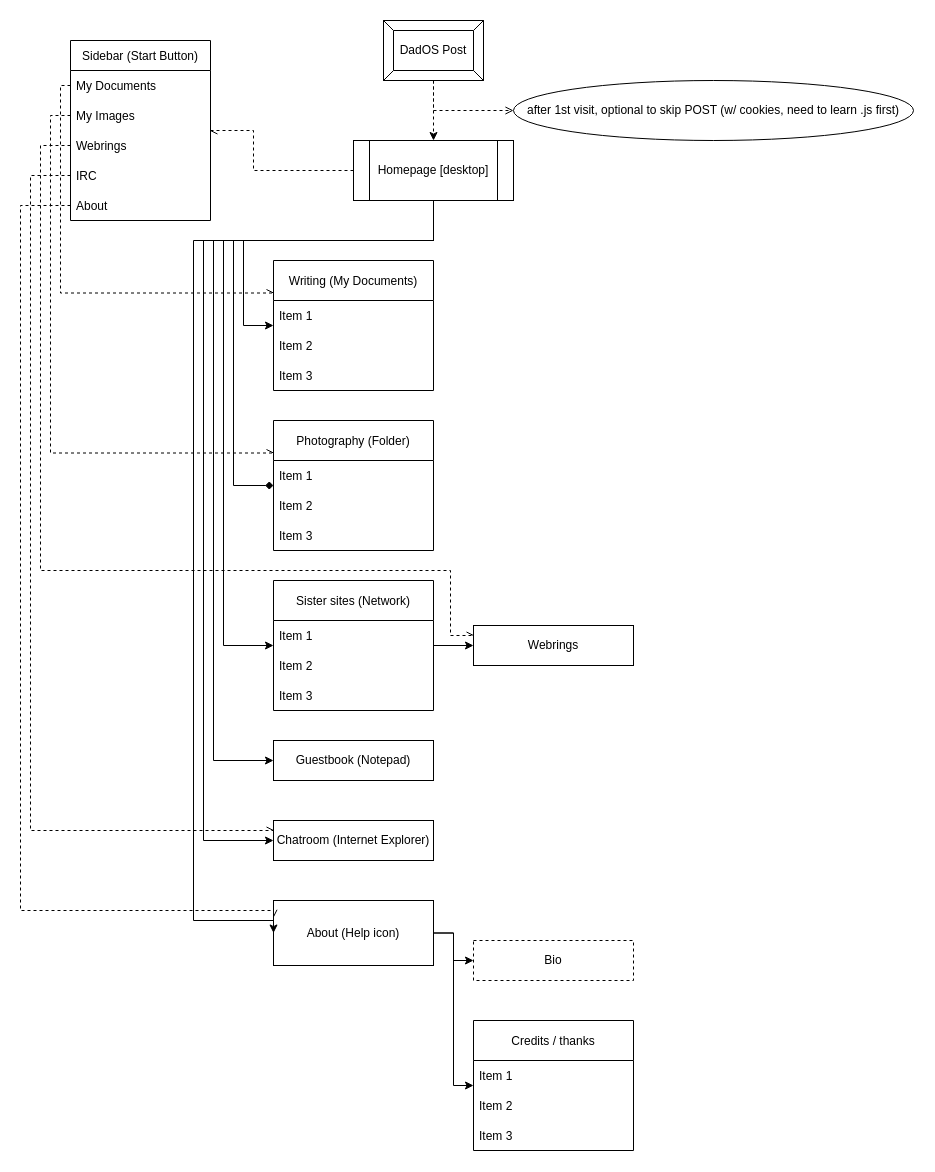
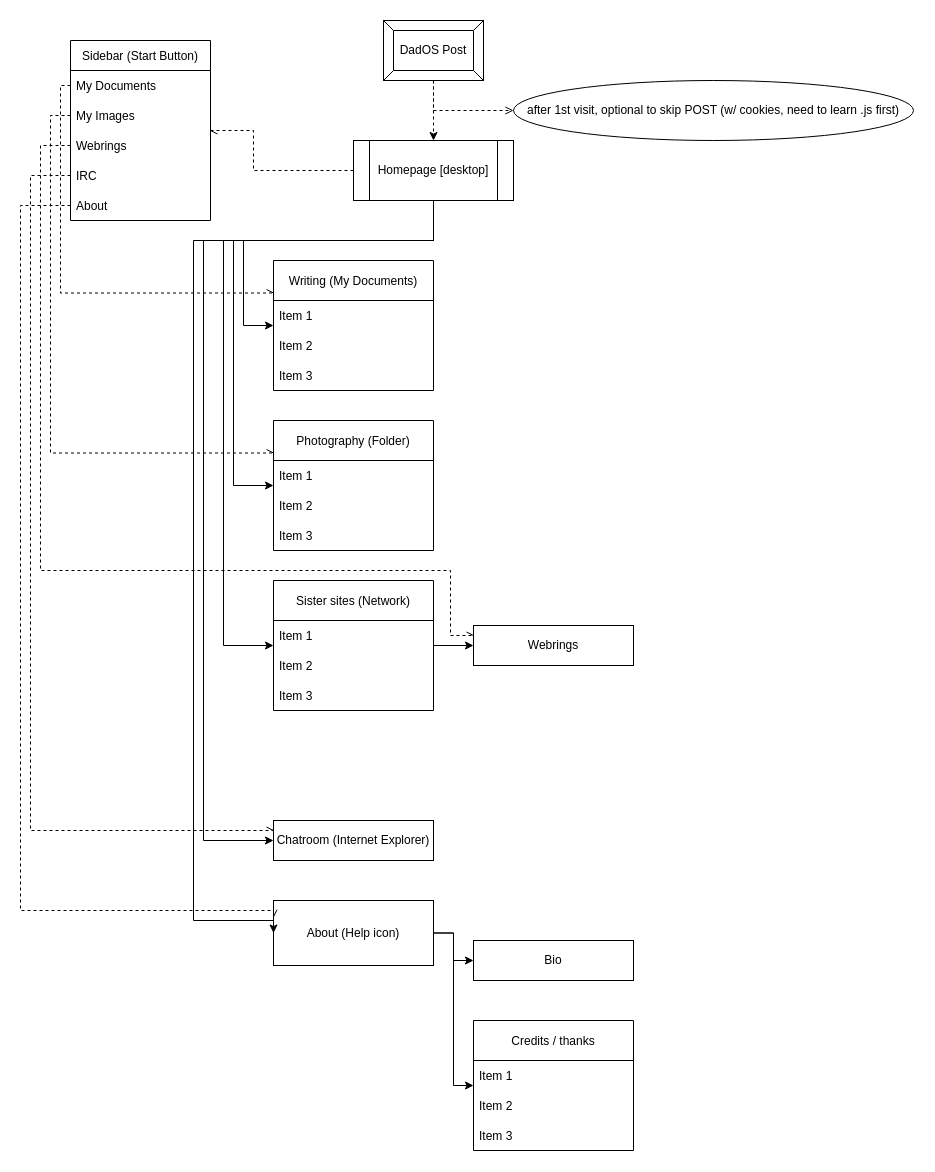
- <mxCell id="13" style="edgeStyle=orthogonalEdgeStyle;rounded=0;orthogonalLoop=1;jettySize=auto;html=1;entryX=0;entryY=0.5;entryDx=0;entryDy=0;exitX=0.5;exitY=1;exitDx=0;exitDy=0;endArrow=diamond;" parent="2" source="3" target="9" edge="1"><mxGeometry relative="1" as="geometry"><Array as="points"><mxPoint x="413" y="220" /><mxPoint x="213" y="220" /><mxPoint x="213" y="465" /></Array></mxGeometry></mxCell>
+ <mxCell id="13" style="edgeStyle=orthogonalEdgeStyle;rounded=0;orthogonalLoop=1;jettySize=auto;html=1;entryX=0;entryY=0.5;entryDx=0;entryDy=0;exitX=0.5;exitY=1;exitDx=0;exitDy=0;" parent="2" source="3" target="9" edge="1"><mxGeometry relative="1" as="geometry"><Array as="points"><mxPoint x="413" y="220" /><mxPoint x="213" y="220" /><mxPoint x="213" y="465" /></Array></mxGeometry></mxCell>
- <mxCell id="15" style="edgeStyle=orthogonalEdgeStyle;rounded=0;orthogonalLoop=1;jettySize=auto;html=1;entryX=0;entryY=0.5;entryDx=0;entryDy=0;exitX=0.5;exitY=1;exitDx=0;exitDy=0;" parent="2" source="3" target="14" edge="1"><mxGeometry relative="1" as="geometry"><Array as="points"><mxPoint x="413" y="220" /><mxPoint x="193" y="220" /><mxPoint x="193" y="740" /></Array></mxGeometry></mxCell>
- <mxCell id="14" value="Guestbook (Notepad)" style="rounded=0;whiteSpace=wrap;html=1;" parent="2" vertex="1"><mxGeometry x="253" y="720" width="160" height="40" as="geometry" /></mxCell>
- <mxCell id="33" value="Bio" style="rounded=0;whiteSpace=wrap;html=1;dashed=1;" parent="2" vertex="1"><mxGeometry x="453" y="920" width="160" height="40" as="geometry" /></mxCell>
+ <mxCell id="33" value="Bio" style="rounded=0;whiteSpace=wrap;html=1;" parent="2" vertex="1"><mxGeometry x="453" y="920" width="160" height="40" as="geometry" /></mxCell>
